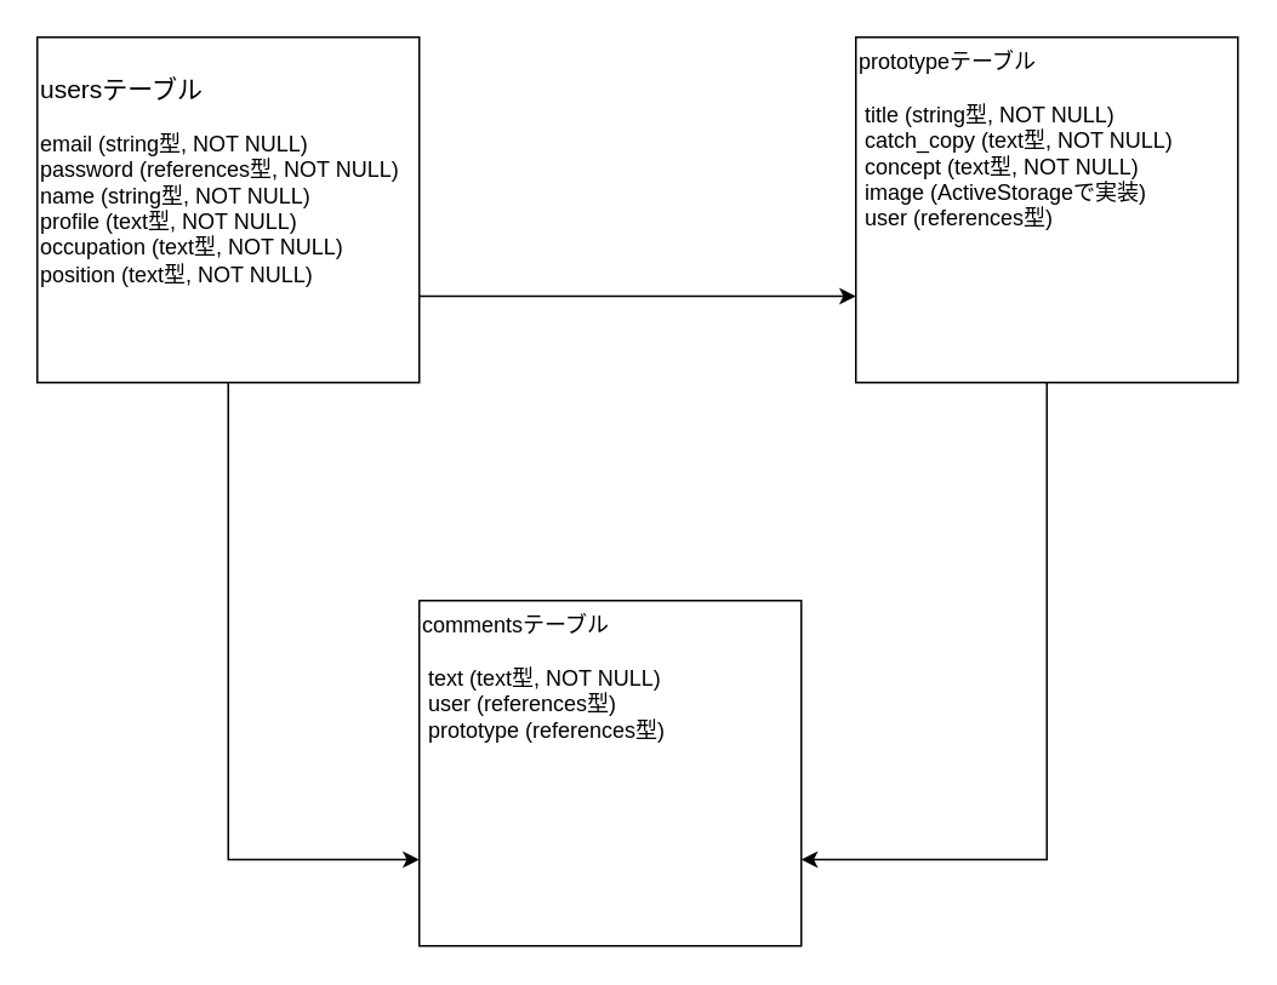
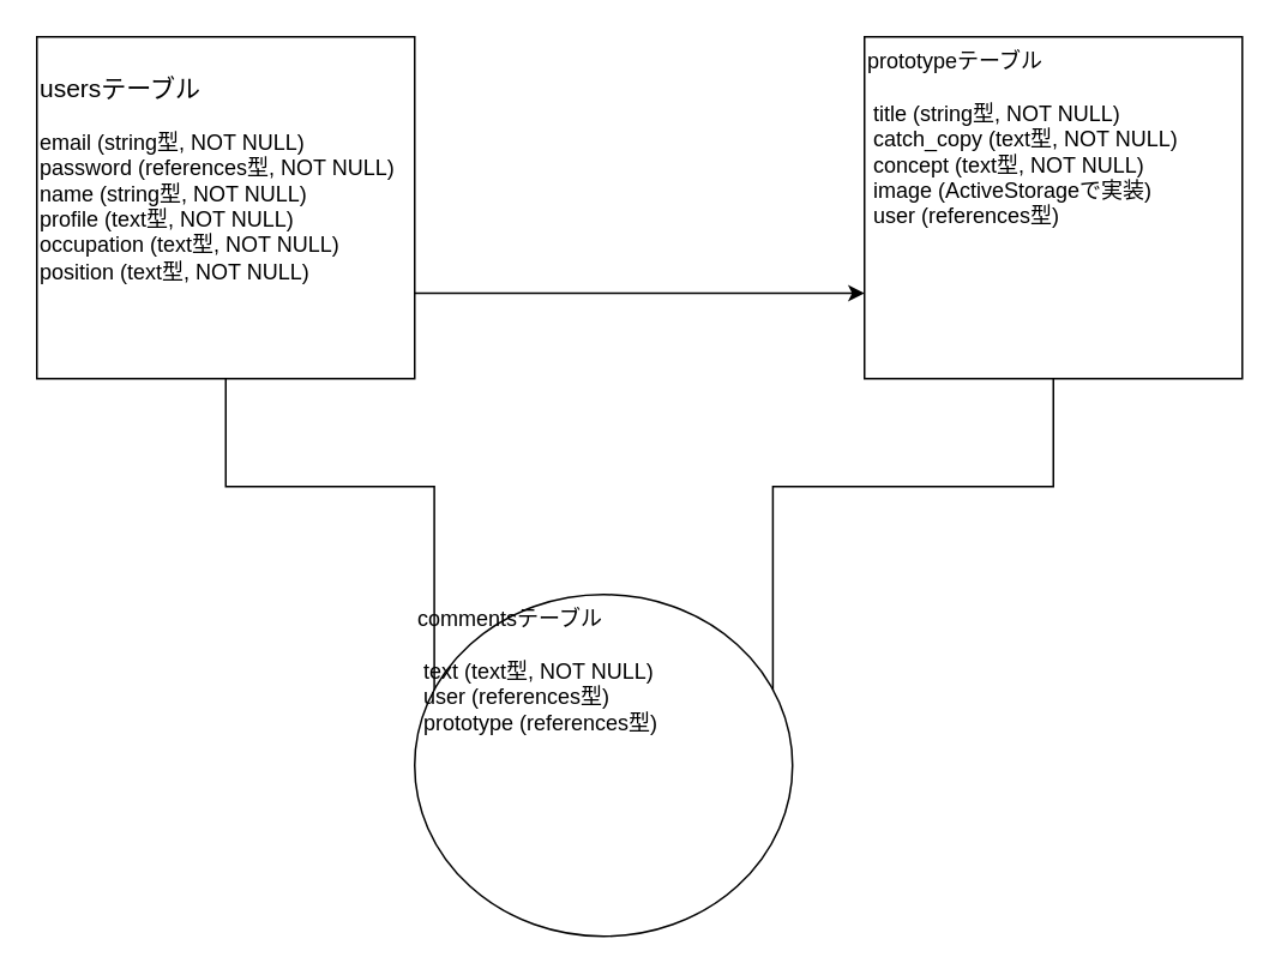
- <mxCell id="7" value="prototypeテーブル&lt;br&gt;&lt;br&gt;&amp;nbsp;title (string型, NOT NULL)&lt;br&gt;&amp;nbsp;catch_copy (text型, NOT NULL)&lt;br&gt;&amp;nbsp;concept (text型, NOT NULL)&lt;br&gt;&amp;nbsp;image (ActiveStorageで実装)&lt;br&gt;&amp;nbsp;user (references型)" style="whiteSpace=wrap;html=1;align=left;verticalAlign=top;" vertex="1" parent="1"><mxGeometry x="470" y="20" width="210" height="190" as="geometry" /></mxCell>
+ <mxCell id="7" value="prototypeテーブル&lt;br&gt;&lt;br&gt;&amp;nbsp;title (string型, NOT NULL)&lt;br&gt;&amp;nbsp;catch_copy (text型, NOT NULL)&lt;br&gt;&amp;nbsp;concept (text型, NOT NULL)&lt;br&gt;&amp;nbsp;image (ActiveStorageで実装)&lt;br&gt;&amp;nbsp;user (references型)" style="whiteSpace=wrap;html=1;align=left;verticalAlign=top;" vertex="1" parent="1"><mxGeometry x="480" y="20" width="210" height="190" as="geometry" /></mxCell>
- <mxCell id="6" value="commentsテーブル&lt;br&gt;&lt;br&gt;&amp;nbsp;text (text型, NOT NULL)&lt;br&gt;&amp;nbsp;user (references型)&lt;br&gt;&amp;nbsp;prototype (references型)" style="whiteSpace=wrap;html=1;align=left;verticalAlign=top;" vertex="1" parent="1"><mxGeometry x="230" y="330" width="210" height="190" as="geometry" /></mxCell>
+ <mxCell id="6" value="commentsテーブル&lt;br&gt;&lt;br&gt;&amp;nbsp;text (text型, NOT NULL)&lt;br&gt;&amp;nbsp;user (references型)&lt;br&gt;&amp;nbsp;prototype (references型)" style="ellipse;whiteSpace=wrap;html=1;align=left;verticalAlign=top;" vertex="1" parent="1"><mxGeometry x="230" y="330" width="210" height="190" as="geometry" /></mxCell>
